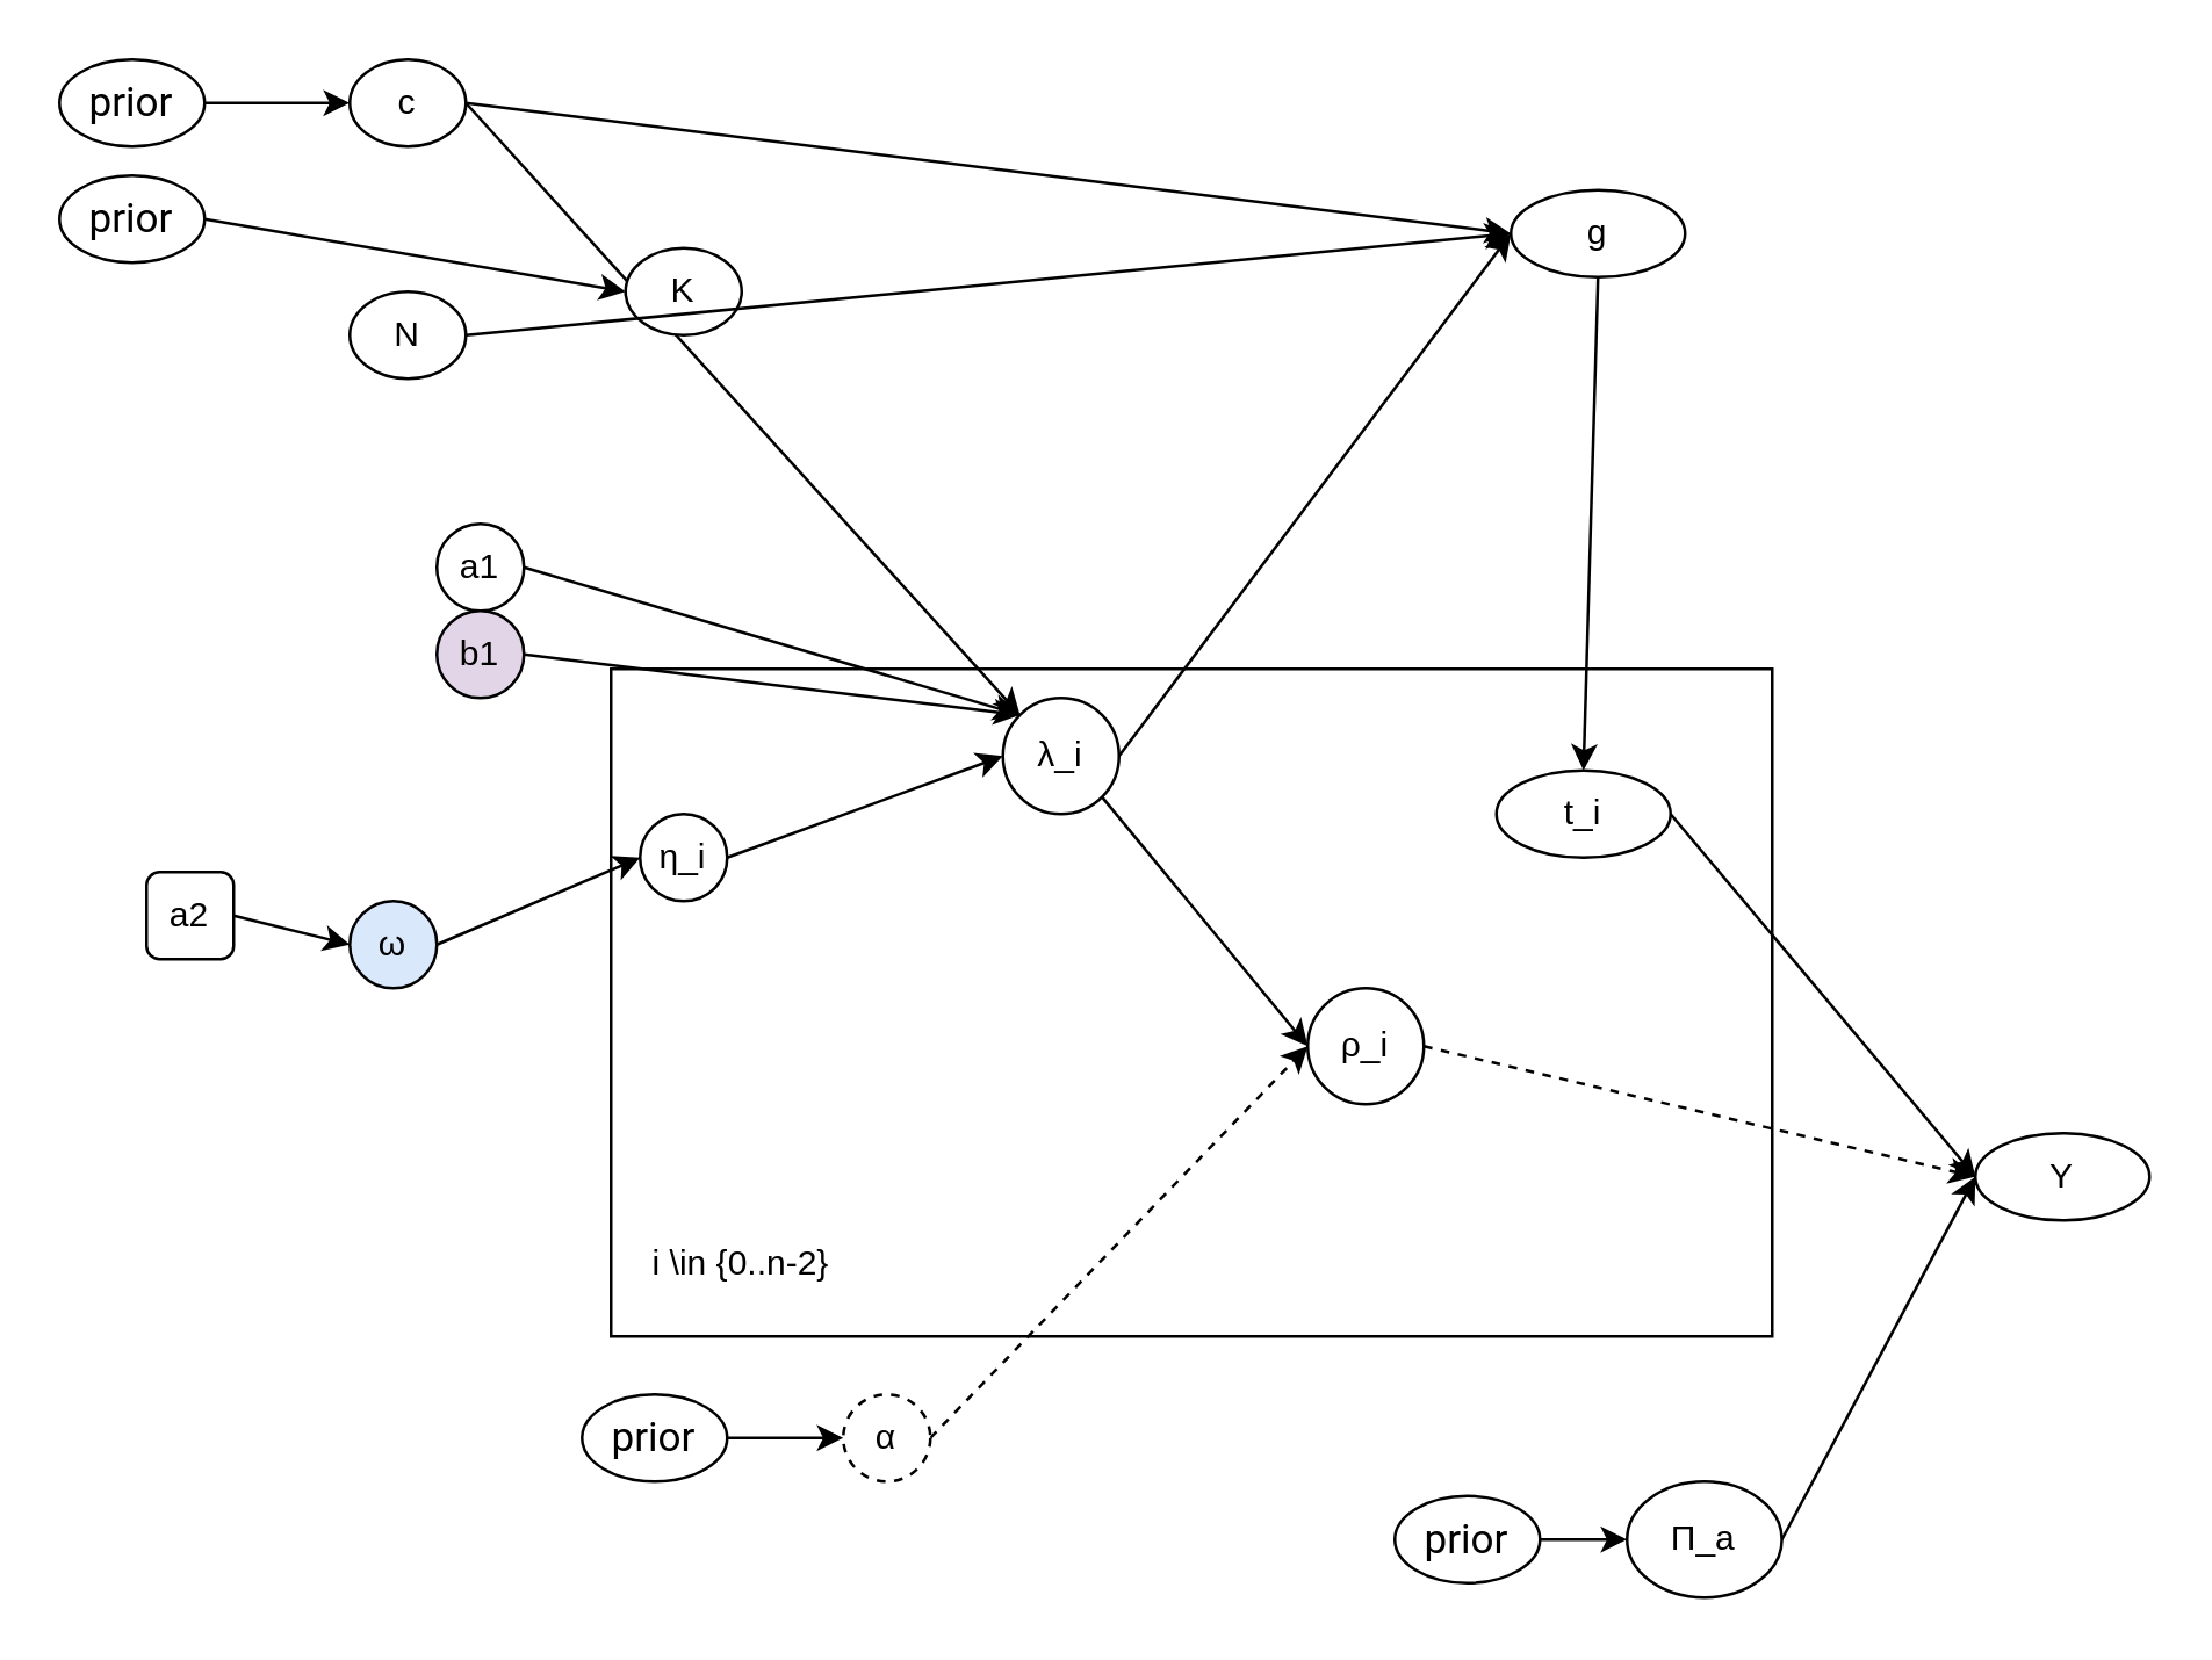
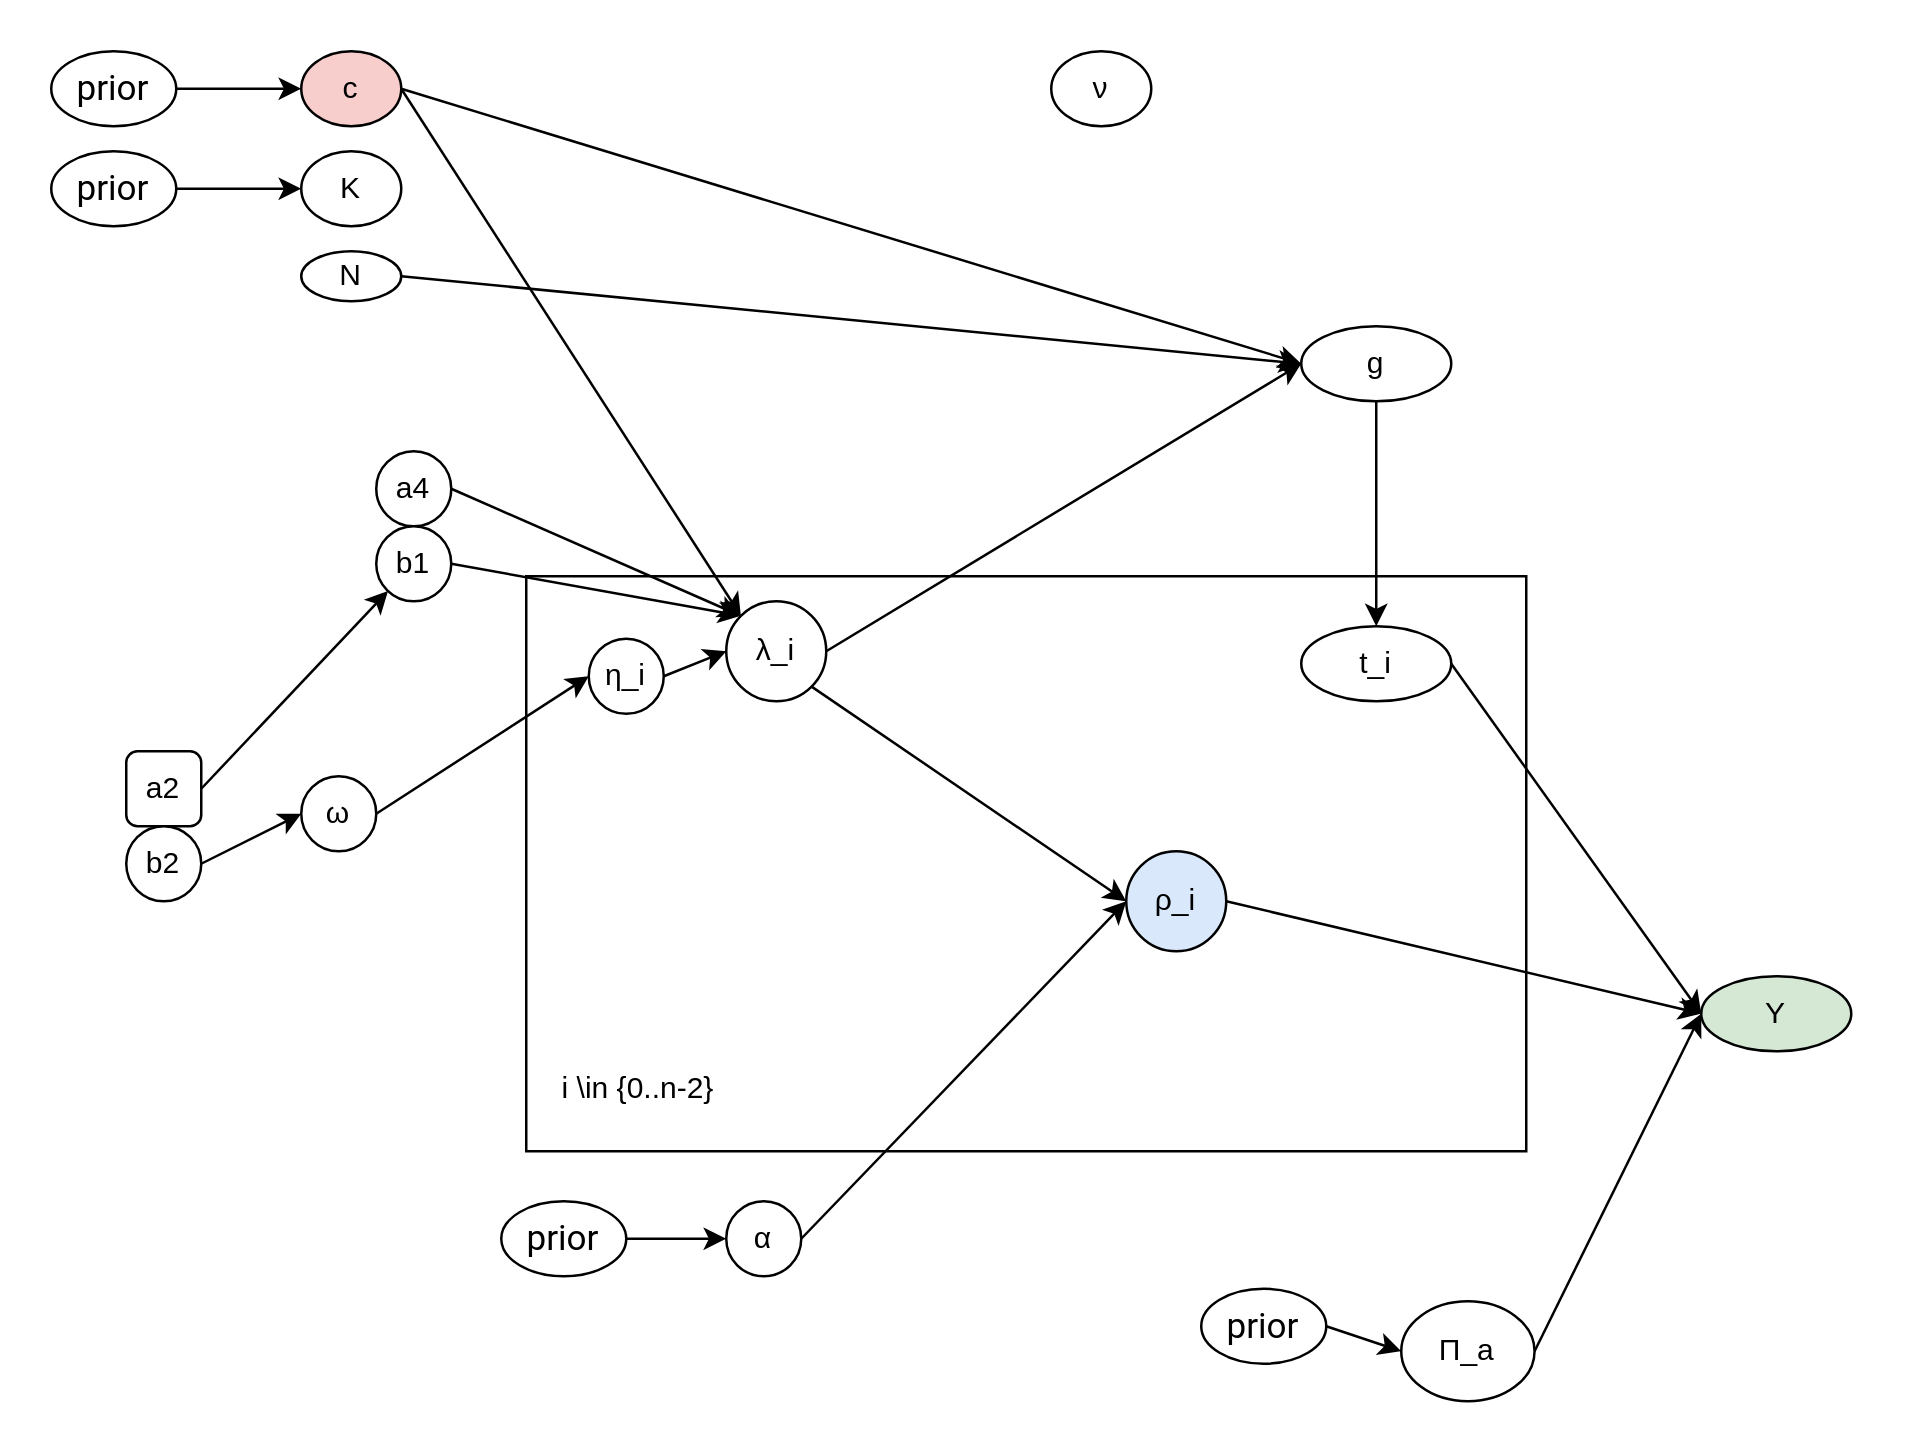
- <mxCell id="5" value="c" style="ellipse;whiteSpace=wrap;html=1;" parent="1" vertex="1"><mxGeometry x="120" y="20" width="40" height="30" as="geometry" /></mxCell>
+ <mxCell id="5" value="c" style="ellipse;whiteSpace=wrap;html=1;fillColor=#f8cecc;" parent="1" vertex="1"><mxGeometry x="120" y="20" width="40" height="30" as="geometry" /></mxCell>
+ <mxCell id="44" value="ν" style="ellipse;whiteSpace=wrap;html=1;" vertex="1" parent="1"><mxGeometry x="420" y="20" width="40" height="30" as="geometry" /></mxCell>
- <mxCell id="15" value="g" style="ellipse;whiteSpace=wrap;html=1;" parent="1" vertex="1"><mxGeometry x="520" y="65" width="60" height="30" as="geometry" /></mxCell>
+ <mxCell id="15" value="g" style="ellipse;whiteSpace=wrap;html=1;" parent="1" vertex="1"><mxGeometry x="520" y="130" width="60" height="30" as="geometry" /></mxCell>
- <mxCell id="6" value="K" style="ellipse;whiteSpace=wrap;html=1;" parent="1" vertex="1"><mxGeometry x="215" y="85" width="40" height="30" as="geometry" /></mxCell>
+ <mxCell id="6" value="K" style="ellipse;whiteSpace=wrap;html=1;" parent="1" vertex="1"><mxGeometry x="120" y="60" width="40" height="30" as="geometry" /></mxCell>
- <mxCell id="8" value="N" style="ellipse;whiteSpace=wrap;html=1;" parent="1" vertex="1"><mxGeometry x="120" y="100" width="40" height="30" as="geometry" /></mxCell>
+ <mxCell id="8" value="N" style="ellipse;whiteSpace=wrap;html=1;" parent="1" vertex="1"><mxGeometry x="120" y="100" width="40" height="20" as="geometry" /></mxCell>
- <mxCell id="24" value="a1" style="ellipse;whiteSpace=wrap;html=1;" parent="1" vertex="1"><mxGeometry x="150" y="180" width="30" height="30" as="geometry" /></mxCell>
+ <mxCell id="24" value="a4" style="ellipse;whiteSpace=wrap;html=1;" parent="1" vertex="1"><mxGeometry x="150" y="180" width="30" height="30" as="geometry" /></mxCell>
- <mxCell id="26" value="b1" style="ellipse;whiteSpace=wrap;html=1;fillColor=#e1d5e7;" parent="1" vertex="1"><mxGeometry x="150" y="210" width="30" height="30" as="geometry" /></mxCell>
+ <mxCell id="26" value="b1" style="ellipse;whiteSpace=wrap;html=1;" parent="1" vertex="1"><mxGeometry x="150" y="210" width="30" height="30" as="geometry" /></mxCell>
- <mxCell id="22" value="λ_i" style="ellipse;whiteSpace=wrap;html=1;" parent="1" vertex="1"><mxGeometry x="345" y="240" width="40" height="40" as="geometry" /></mxCell>
+ <mxCell id="22" value="λ_i" style="ellipse;whiteSpace=wrap;html=1;" parent="1" vertex="1"><mxGeometry x="290" y="240" width="40" height="40" as="geometry" /></mxCell>
- <mxCell id="41" value="t_i" style="ellipse;whiteSpace=wrap;html=1;" parent="1" vertex="1"><mxGeometry x="515" y="265" width="60" height="30" as="geometry" /></mxCell>
+ <mxCell id="41" value="t_i" style="ellipse;whiteSpace=wrap;html=1;" parent="1" vertex="1"><mxGeometry x="520" y="250" width="60" height="30" as="geometry" /></mxCell>
- <mxCell id="28" value="η_i" style="ellipse;whiteSpace=wrap;html=1;" parent="1" vertex="1"><mxGeometry x="220" y="280" width="30" height="30" as="geometry" /></mxCell>
+ <mxCell id="28" value="η_i" style="ellipse;whiteSpace=wrap;html=1;" parent="1" vertex="1"><mxGeometry x="235" y="255" width="30" height="30" as="geometry" /></mxCell>
- <mxCell id="31" style="edgeStyle=none;rounded=0;orthogonalLoop=1;jettySize=auto;html=1;exitX=1;exitY=0.5;exitDx=0;exitDy=0;entryX=0;entryY=0.5;entryDx=0;entryDy=0;" parent="1" source="32" target="30" edge="1"><mxGeometry relative="1" as="geometry" /></mxCell>
+ <mxCell id="31" style="edgeStyle=none;rounded=0;orthogonalLoop=1;jettySize=auto;html=1;exitX=1;exitY=0.5;exitDx=0;exitDy=0;" parent="1" source="32" target="26" edge="1"><mxGeometry relative="1" as="geometry" /></mxCell>
- <mxCell id="30" value="ω" style="ellipse;whiteSpace=wrap;html=1;fillColor=#dae8fc;" parent="1" vertex="1"><mxGeometry x="120" y="310" width="30" height="30" as="geometry" /></mxCell>
+ <mxCell id="30" value="ω" style="ellipse;whiteSpace=wrap;html=1;" parent="1" vertex="1"><mxGeometry x="120" y="310" width="30" height="30" as="geometry" /></mxCell>
+ <mxCell id="33" style="edgeStyle=none;rounded=0;orthogonalLoop=1;jettySize=auto;html=1;exitX=1;exitY=0.5;exitDx=0;exitDy=0;entryX=0;entryY=0.5;entryDx=0;entryDy=0;" parent="1" source="34" target="30" edge="1"><mxGeometry relative="1" as="geometry" /></mxCell>
+ <mxCell id="34" value="b2" style="ellipse;whiteSpace=wrap;html=1;" parent="1" vertex="1"><mxGeometry x="50" y="330" width="30" height="30" as="geometry" /></mxCell>
- <mxCell id="37" value="ρ_i" style="ellipse;whiteSpace=wrap;html=1;" parent="1" vertex="1"><mxGeometry x="450" y="340" width="40" height="40" as="geometry" /></mxCell>
+ <mxCell id="37" value="ρ_i" style="ellipse;whiteSpace=wrap;html=1;fillColor=#dae8fc;" parent="1" vertex="1"><mxGeometry x="450" y="340" width="40" height="40" as="geometry" /></mxCell>
- <mxCell id="36" style="edgeStyle=none;rounded=0;orthogonalLoop=1;jettySize=auto;html=1;exitX=1;exitY=0.5;exitDx=0;exitDy=0;entryX=0;entryY=0.5;entryDx=0;entryDy=0;dashed=1;" parent="1" source="37" target="13" edge="1"><mxGeometry relative="1" as="geometry" /></mxCell>
+ <mxCell id="36" style="edgeStyle=none;rounded=0;orthogonalLoop=1;jettySize=auto;html=1;exitX=1;exitY=0.5;exitDx=0;exitDy=0;entryX=0;entryY=0.5;entryDx=0;entryDy=0;" parent="1" source="37" target="13" edge="1"><mxGeometry relative="1" as="geometry" /></mxCell>
- <mxCell id="13" value="Y" style="ellipse;whiteSpace=wrap;html=1;" parent="1" vertex="1"><mxGeometry x="680" y="390" width="60" height="30" as="geometry" /></mxCell>
+ <mxCell id="13" value="Y" style="ellipse;whiteSpace=wrap;html=1;fillColor=#d5e8d4;" parent="1" vertex="1"><mxGeometry x="680" y="390" width="60" height="30" as="geometry" /></mxCell>
- <mxCell id="11" style="edgeStyle=none;rounded=0;orthogonalLoop=1;jettySize=auto;html=1;exitX=1;exitY=0.5;exitDx=0;exitDy=0;entryX=0;entryY=0.5;entryDx=0;entryDy=0;dashed=1;" parent="1" source="12" target="37" edge="1"><mxGeometry relative="1" as="geometry" /></mxCell>
+ <mxCell id="11" style="edgeStyle=none;rounded=0;orthogonalLoop=1;jettySize=auto;html=1;exitX=1;exitY=0.5;exitDx=0;exitDy=0;entryX=0;entryY=0.5;entryDx=0;entryDy=0;" parent="1" source="12" target="37" edge="1"><mxGeometry relative="1" as="geometry" /></mxCell>
- <mxCell id="12" value="α" style="ellipse;whiteSpace=wrap;html=1;dashed=1;" parent="1" vertex="1"><mxGeometry x="290" y="480" width="30" height="30" as="geometry" /></mxCell>
+ <mxCell id="12" value="α" style="ellipse;whiteSpace=wrap;html=1;" parent="1" vertex="1"><mxGeometry x="290" y="480" width="30" height="30" as="geometry" /></mxCell>
- <mxCell id="10" value="Π_a" style="ellipse;whiteSpace=wrap;html=1;" parent="1" vertex="1"><mxGeometry x="560" y="510" width="53.33" height="40" as="geometry" /></mxCell>
+ <mxCell id="10" value="Π_a" style="ellipse;whiteSpace=wrap;html=1;" parent="1" vertex="1"><mxGeometry x="560" y="520" width="53.33" height="40" as="geometry" /></mxCell>
